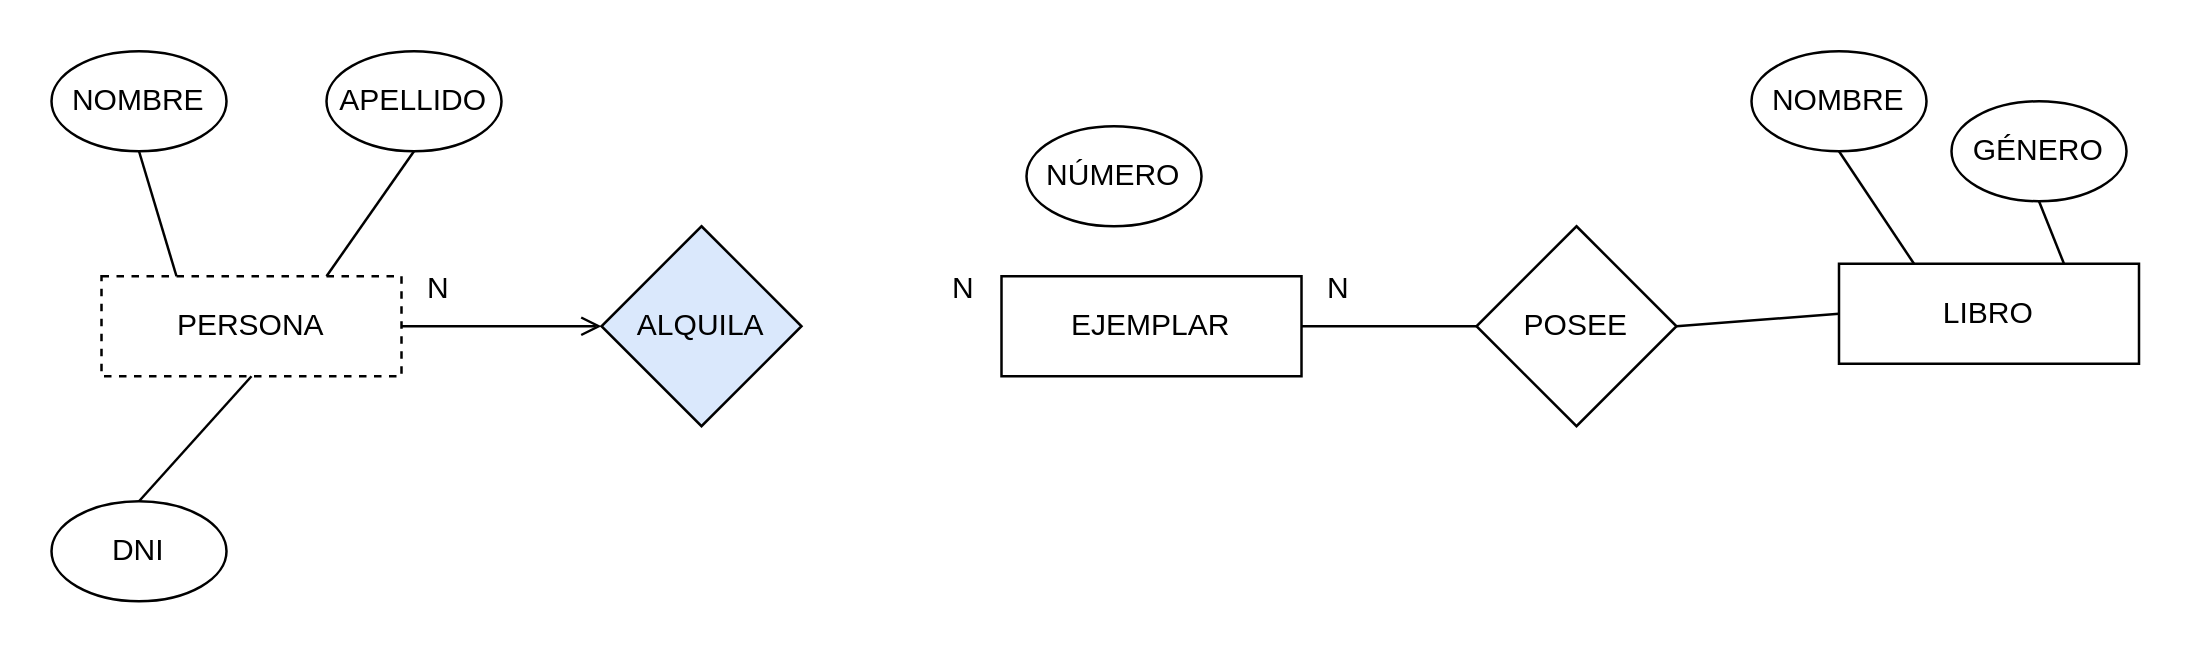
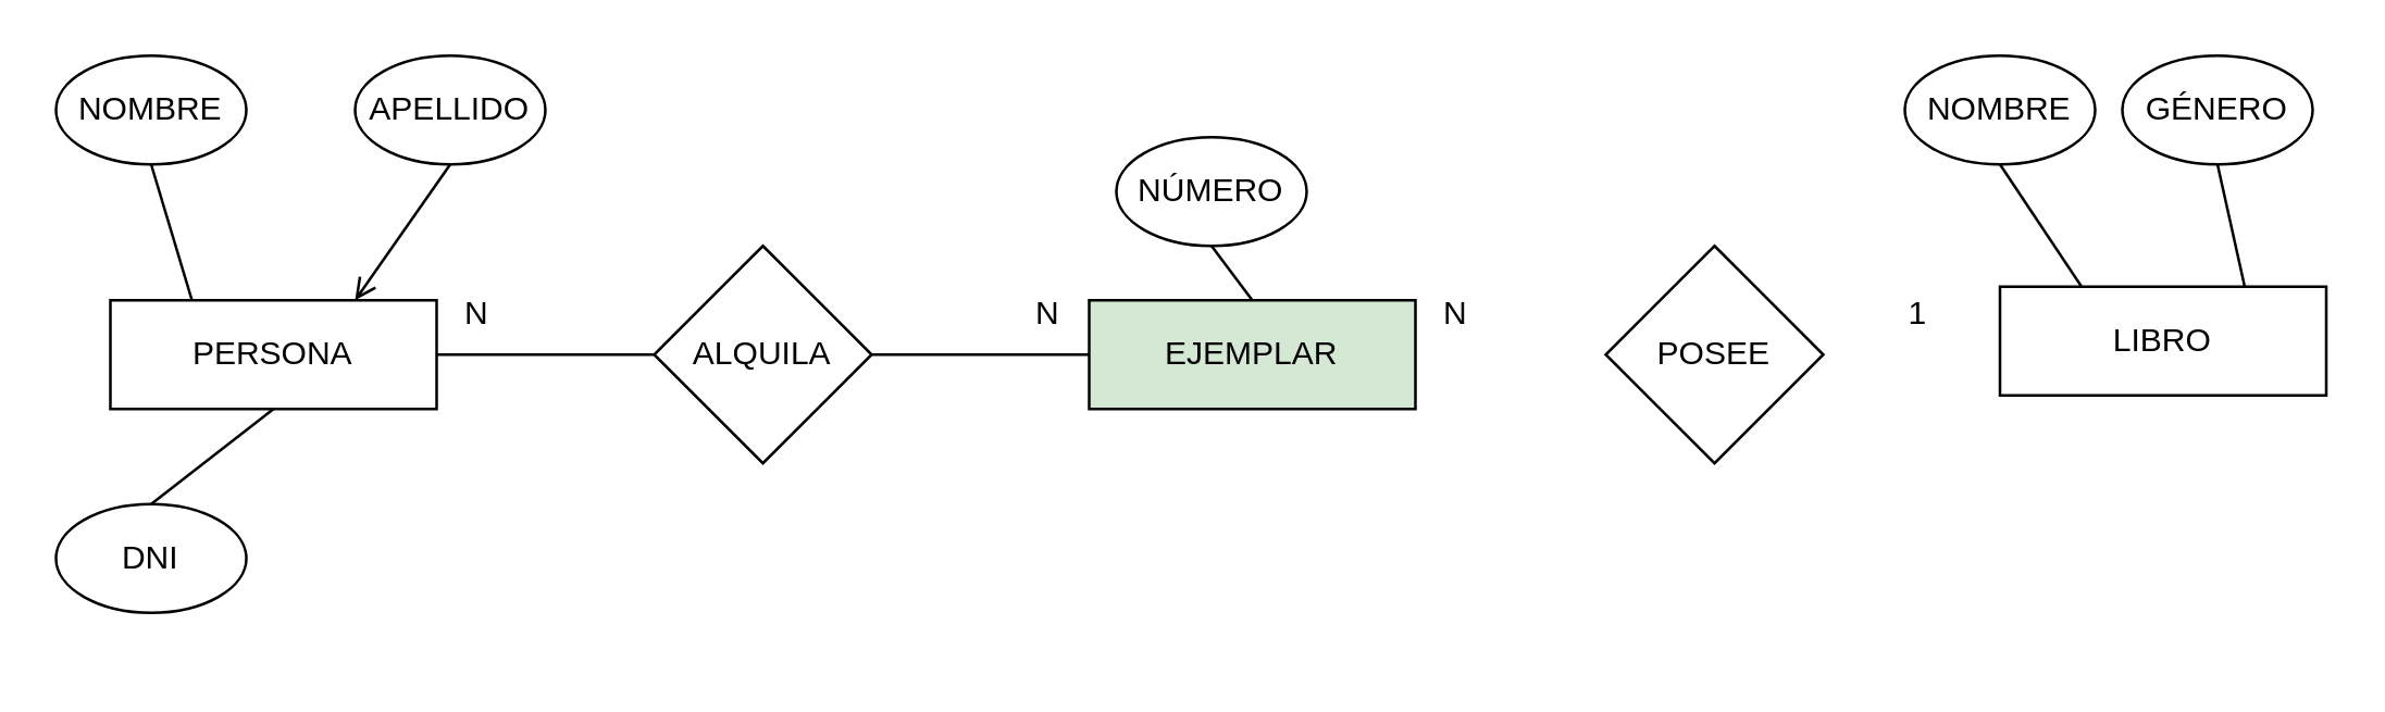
- <mxCell id="24" value="GÉNERO" style="ellipse;whiteSpace=wrap;html=1;" vertex="1" parent="1"><mxGeometry x="780" y="40" width="70" height="40" as="geometry" /></mxCell>
+ <mxCell id="24" value="GÉNERO" style="ellipse;whiteSpace=wrap;html=1;" vertex="1" parent="1"><mxGeometry x="780" y="20" width="70" height="40" as="geometry" /></mxCell>
+ <mxCell id="22" value="" style="endArrow=none;html=1;rounded=0;entryX=0.5;entryY=1;entryDx=0;entryDy=0;exitX=0.5;exitY=0;exitDx=0;exitDy=0;" edge="1" parent="1" source="4" target="21"><mxGeometry width="50" height="50" relative="1" as="geometry"><mxPoint x="330" y="130" as="sourcePoint" /><mxPoint x="380" y="80" as="targetPoint" /></mxGeometry></mxCell>
- <mxCell id="18" value="" style="endArrow=none;html=1;rounded=0;exitX=0.5;exitY=1;exitDx=0;exitDy=0;entryX=0.75;entryY=0;entryDx=0;entryDy=0;" edge="1" parent="1" source="16" target="8"><mxGeometry width="50" height="50" relative="1" as="geometry"><mxPoint x="110" y="150" as="sourcePoint" /><mxPoint x="160" y="100" as="targetPoint" /></mxGeometry></mxCell>
+ <mxCell id="18" value="" style="endArrow=open;html=1;rounded=0;exitX=0.5;exitY=1;exitDx=0;exitDy=0;entryX=0.75;entryY=0;entryDx=0;entryDy=0;" edge="1" parent="1" source="16" target="8"><mxGeometry width="50" height="50" relative="1" as="geometry"><mxPoint x="110" y="150" as="sourcePoint" /><mxPoint x="160" y="100" as="targetPoint" /></mxGeometry></mxCell>
+ <mxCell id="14" value="1" style="text;html=1;strokeColor=none;fillColor=none;align=center;verticalAlign=middle;whiteSpace=wrap;rounded=0;" vertex="1" parent="1"><mxGeometry x="690" y="100" width="30" height="30" as="geometry" /></mxCell>
- <mxCell id="6" value="" style="endArrow=none;html=1;rounded=0;entryX=0;entryY=0.5;entryDx=0;entryDy=0;exitX=1;exitY=0.5;exitDx=0;exitDy=0;" edge="1" parent="1" source="5" target="2"><mxGeometry width="50" height="50" relative="1" as="geometry"><mxPoint x="600" y="220" as="sourcePoint" /><mxPoint x="650" y="170" as="targetPoint" /></mxGeometry></mxCell>
- <mxCell id="8" value="PERSONA" style="rounded=0;whiteSpace=wrap;html=1;dashed=1;" vertex="1" parent="1"><mxGeometry x="40" y="110" width="120" height="40" as="geometry" /></mxCell>
+ <mxCell id="8" value="PERSONA" style="rounded=0;whiteSpace=wrap;html=1;" vertex="1" parent="1"><mxGeometry x="40" y="110" width="120" height="40" as="geometry" /></mxCell>
- <mxCell id="9" value="" style="endArrow=open;html=1;rounded=0;exitX=1;exitY=0.5;exitDx=0;exitDy=0;entryX=0;entryY=0.5;entryDx=0;entryDy=0;" edge="1" parent="1" source="8" target="3"><mxGeometry width="50" height="50" relative="1" as="geometry"><mxPoint x="220" y="230" as="sourcePoint" /><mxPoint x="270" y="180" as="targetPoint" /></mxGeometry></mxCell>
+ <mxCell id="9" value="" style="endArrow=none;html=1;rounded=0;exitX=1;exitY=0.5;exitDx=0;exitDy=0;entryX=0;entryY=0.5;entryDx=0;entryDy=0;" edge="1" parent="1" source="8" target="3"><mxGeometry width="50" height="50" relative="1" as="geometry"><mxPoint x="220" y="230" as="sourcePoint" /><mxPoint x="270" y="180" as="targetPoint" /></mxGeometry></mxCell>
- <mxCell id="3" value="ALQUILA" style="rhombus;whiteSpace=wrap;html=1;fillColor=#dae8fc;" vertex="1" parent="1"><mxGeometry x="240" y="90" width="80" height="80" as="geometry" /></mxCell>
+ <mxCell id="3" value="ALQUILA" style="rhombus;whiteSpace=wrap;html=1;" vertex="1" parent="1"><mxGeometry x="240" y="90" width="80" height="80" as="geometry" /></mxCell>
+ <mxCell id="10" value="" style="endArrow=none;html=1;rounded=0;entryX=0;entryY=0.5;entryDx=0;entryDy=0;exitX=1;exitY=0.5;exitDx=0;exitDy=0;" edge="1" parent="1" source="3" target="4"><mxGeometry width="50" height="50" relative="1" as="geometry"><mxPoint x="220" y="230" as="sourcePoint" /><mxPoint x="270" y="180" as="targetPoint" /></mxGeometry></mxCell>
- <mxCell id="4" value="EJEMPLAR" style="rounded=0;whiteSpace=wrap;html=1;" vertex="1" parent="1"><mxGeometry x="400" y="110" width="120" height="40" as="geometry" /></mxCell>
+ <mxCell id="4" value="EJEMPLAR" style="rounded=0;whiteSpace=wrap;html=1;fillColor=#d5e8d4;" vertex="1" parent="1"><mxGeometry x="400" y="110" width="120" height="40" as="geometry" /></mxCell>
- <mxCell id="7" value="" style="endArrow=none;html=1;rounded=0;exitX=1;exitY=0.5;exitDx=0;exitDy=0;entryX=0;entryY=0.5;entryDx=0;entryDy=0;" edge="1" parent="1" source="4" target="5"><mxGeometry width="50" height="50" relative="1" as="geometry"><mxPoint x="600" y="220" as="sourcePoint" /><mxPoint x="650" y="170" as="targetPoint" /></mxGeometry></mxCell>
- <mxCell id="17" value="DNI" style="ellipse;whiteSpace=wrap;html=1;" vertex="1" parent="1"><mxGeometry x="20" y="200" width="70" height="40" as="geometry" /></mxCell>
+ <mxCell id="17" value="DNI" style="ellipse;whiteSpace=wrap;html=1;" vertex="1" parent="1"><mxGeometry x="20" y="185" width="70" height="40" as="geometry" /></mxCell>
